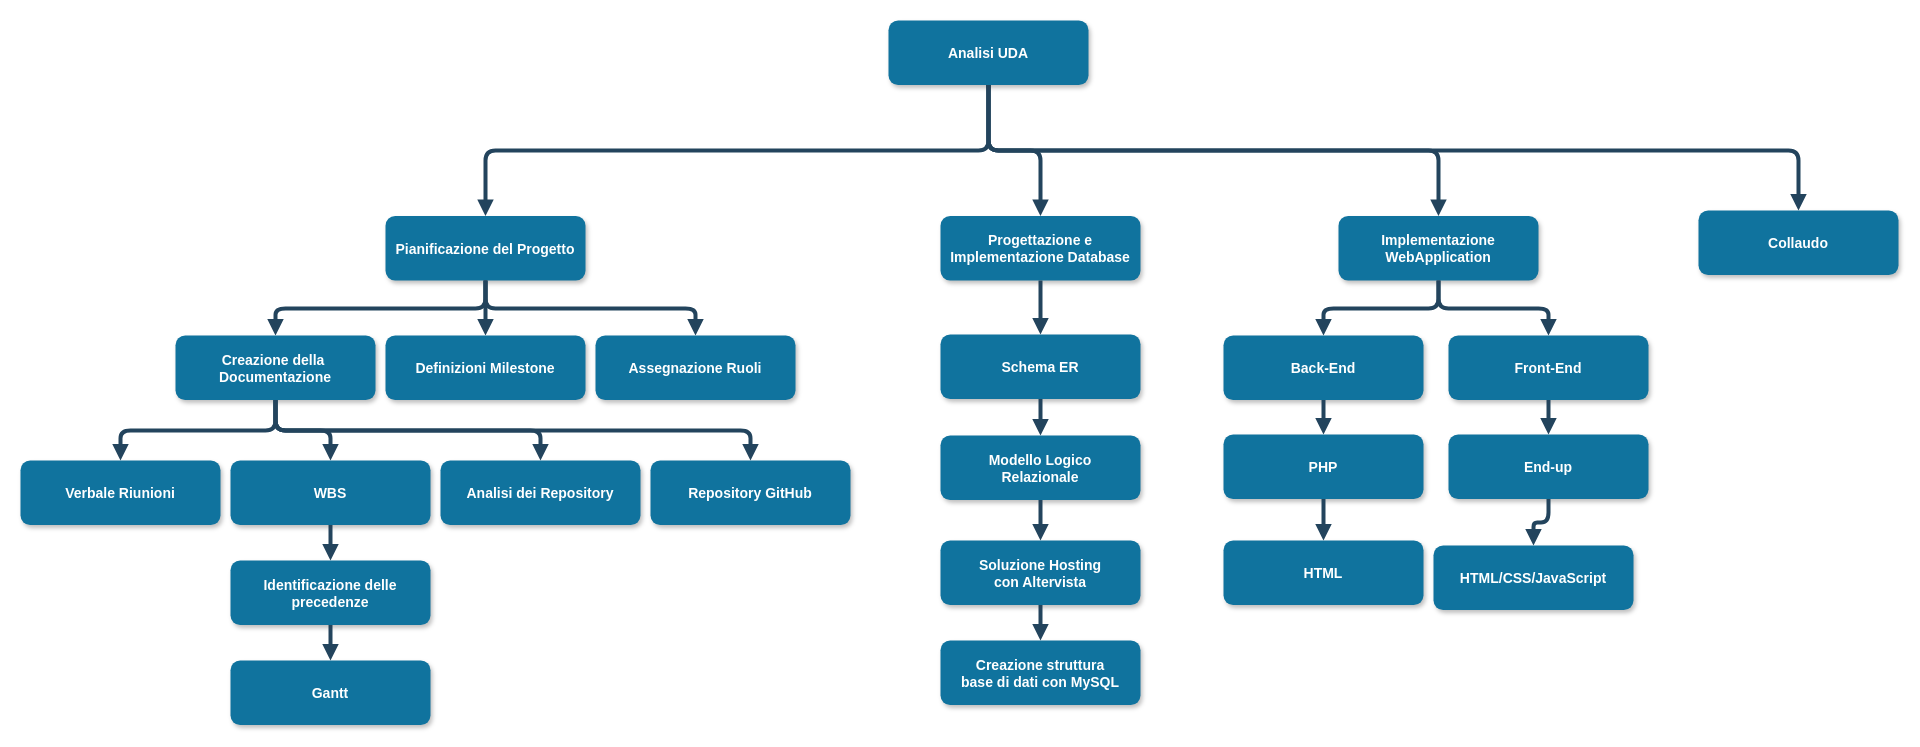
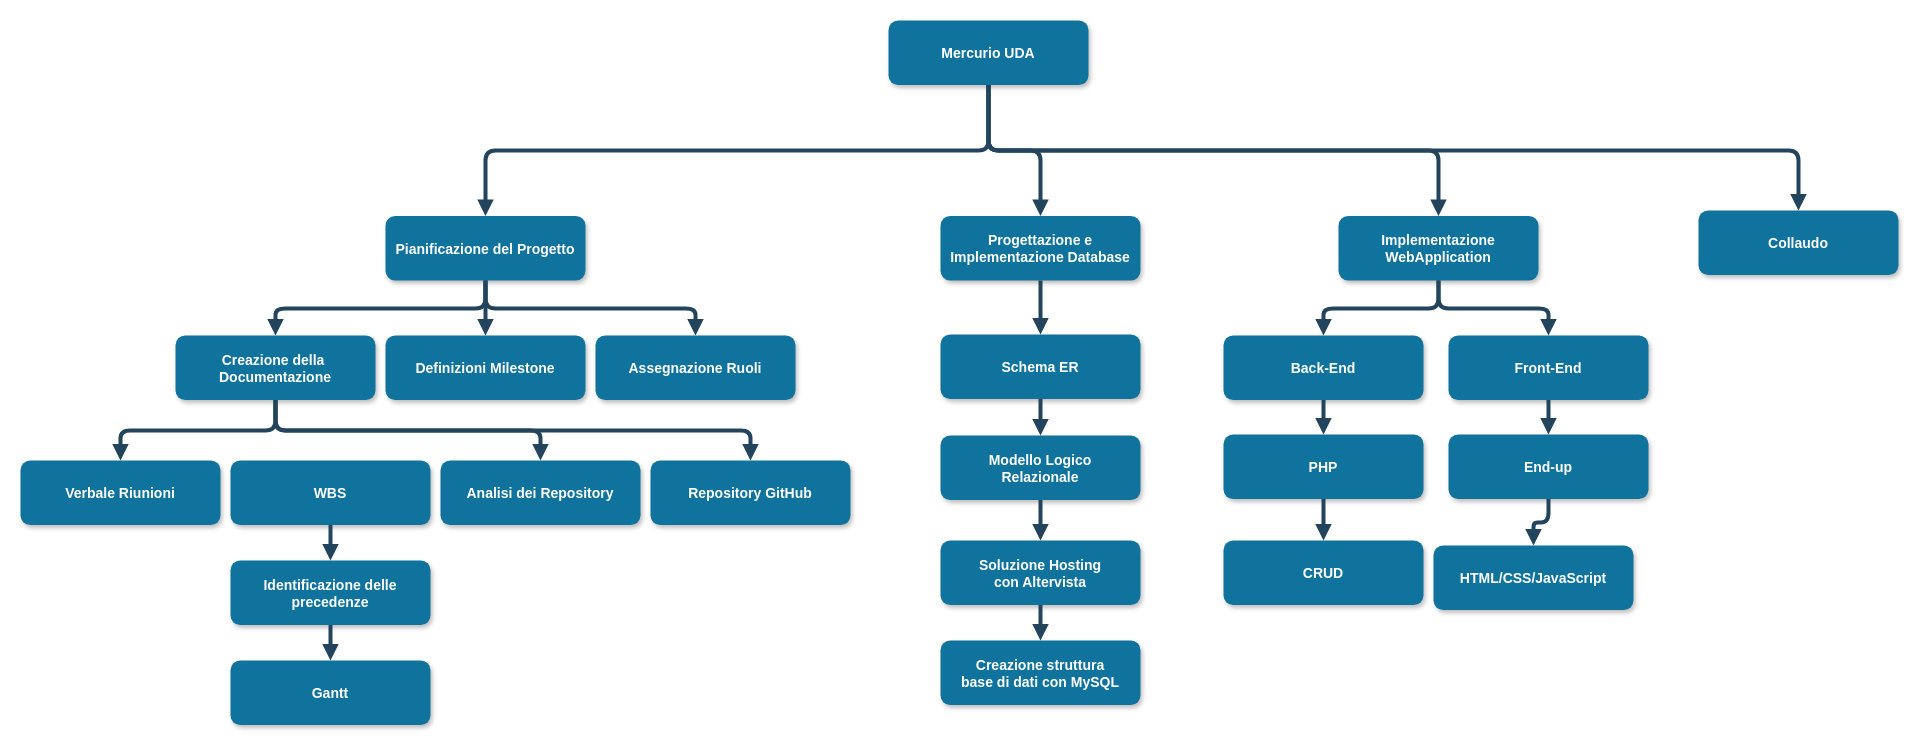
- <mxCell id="29" value="Analisi UDA" style="rounded=1;fillColor=#10739E;strokeColor=none;shadow=1;gradientColor=none;fontStyle=1;fontColor=#FFFFFF;fontSize=14;" parent="1" vertex="1"><mxGeometry x="888" y="20" width="200" height="64.5" as="geometry" /></mxCell>
+ <mxCell id="29" value="Mercurio UDA" style="rounded=1;fillColor=#10739E;strokeColor=none;shadow=1;gradientColor=none;fontStyle=1;fontColor=#FFFFFF;fontSize=14;" parent="1" vertex="1"><mxGeometry x="888" y="20" width="200" height="64.5" as="geometry" /></mxCell>
- <mxCell id="8" value="" style="edgeStyle=elbowEdgeStyle;elbow=vertical;strokeWidth=4;endArrow=block;endFill=1;fontStyle=1;strokeColor=#23445D;exitX=0.5;exitY=1;exitDx=0;exitDy=0;entryX=0.5;entryY=0;entryDx=0;entryDy=0;" parent="1" source="5" target="9" edge="1"><mxGeometry x="72" y="165.5" width="100" height="100" as="geometry"><mxPoint x="757" y="286" as="sourcePoint" /><mxPoint x="757" y="316" as="targetPoint" /></mxGeometry></mxCell>
- <mxCell id="44" value="HTML" style="rounded=1;fillColor=#10739E;strokeColor=none;shadow=1;gradientColor=none;fontStyle=1;fontColor=#FFFFFF;fontSize=14;" vertex="1" parent="1"><mxGeometry x="1223" y="540" width="200" height="64.5" as="geometry" /></mxCell>
+ <mxCell id="44" value="CRUD" style="rounded=1;fillColor=#10739E;strokeColor=none;shadow=1;gradientColor=none;fontStyle=1;fontColor=#FFFFFF;fontSize=14;" vertex="1" parent="1"><mxGeometry x="1223" y="540" width="200" height="64.5" as="geometry" /></mxCell>
